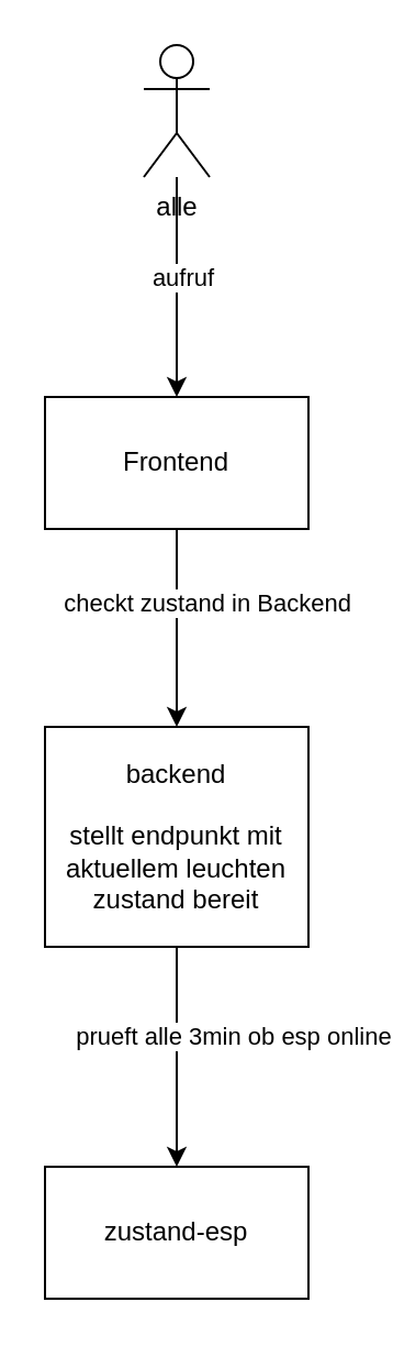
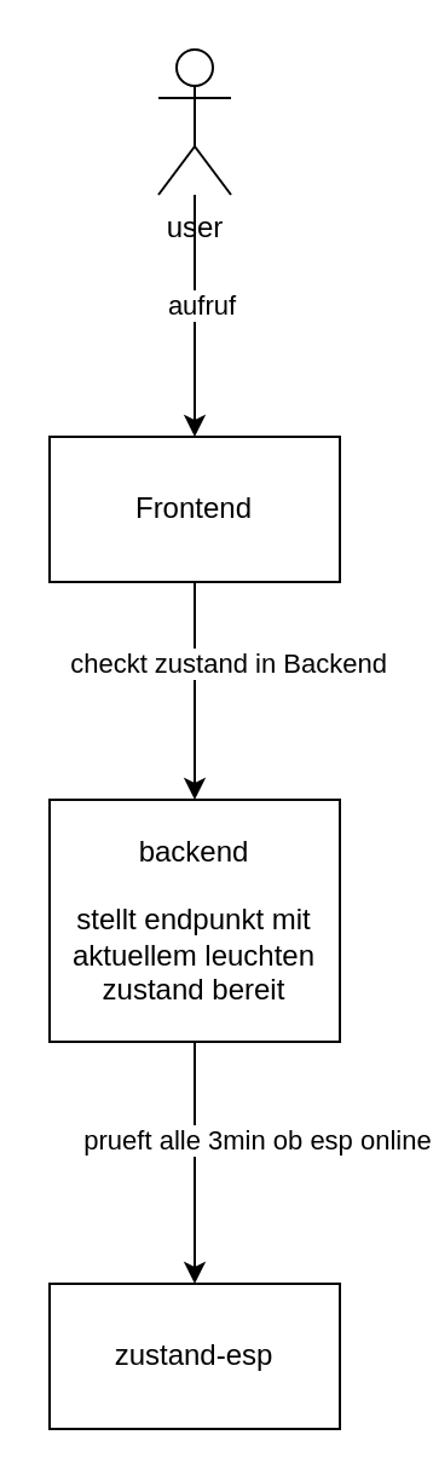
- <mxCell id="11" value="alle" style="shape=umlActor;verticalLabelPosition=bottom;verticalAlign=top;html=1;outlineConnect=0;" vertex="1" parent="1"><mxGeometry x="65" y="20" width="30" height="60" as="geometry" /></mxCell>
+ <mxCell id="11" value="user" style="shape=umlActor;verticalLabelPosition=bottom;verticalAlign=top;html=1;outlineConnect=0;" vertex="1" parent="1"><mxGeometry x="65" y="20" width="30" height="60" as="geometry" /></mxCell>
